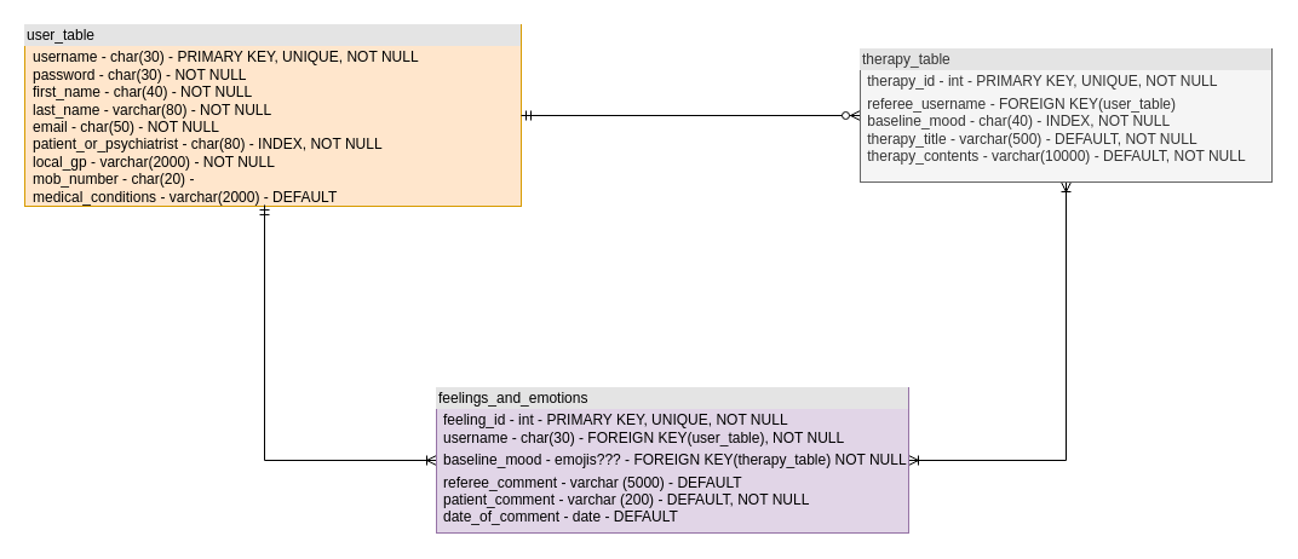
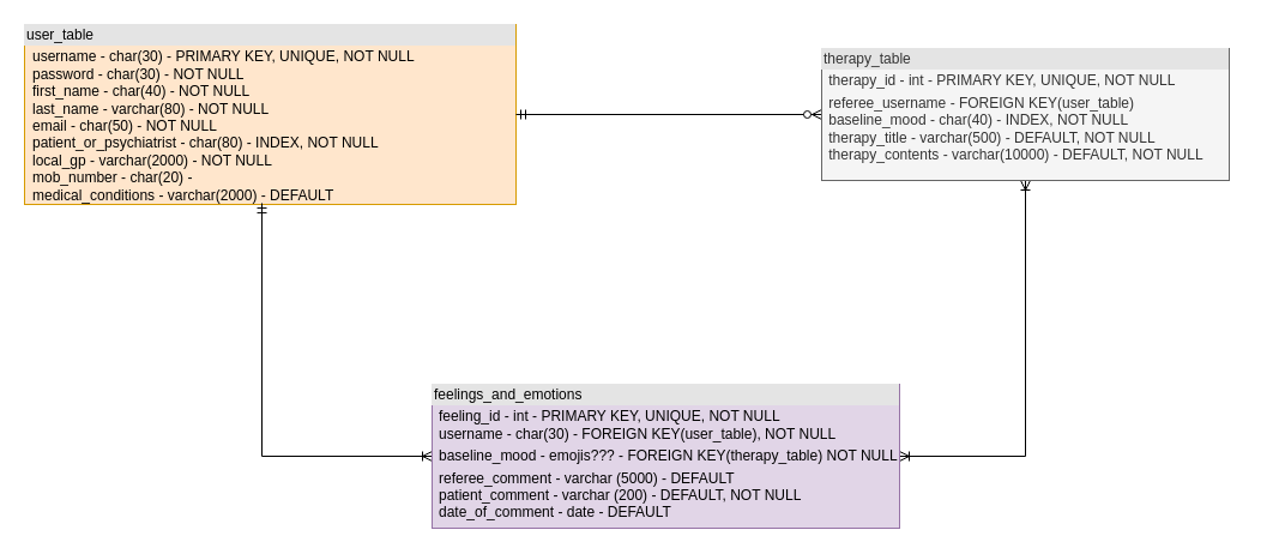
- <mxCell id="7" value="&lt;div style=&quot;box-sizing: border-box ; width: 100% ; background: #e4e4e4 ; padding: 2px&quot;&gt;therapy_table&lt;/div&gt;&lt;table style=&quot;width: 100% ; font-size: 1em&quot; cellpadding=&quot;2&quot; cellspacing=&quot;0&quot;&gt;&lt;tbody&gt;&lt;tr&gt;&lt;td&gt;&lt;br&gt;&lt;/td&gt;&lt;td&gt;therapy_id - int - PRIMARY KEY, UNIQUE, NOT NULL&lt;/td&gt;&lt;/tr&gt;&lt;tr&gt;&lt;td&gt;&lt;br&gt;&lt;/td&gt;&lt;td&gt;referee_username - FOREIGN KEY(user_table)&lt;br&gt;baseline_mood - char(40) - INDEX, NOT NULL&lt;br&gt;therapy_title - varchar(500) - DEFAULT, NOT NULL&lt;br&gt;therapy_contents - varchar(10000) - DEFAULT, NOT NULL&lt;/td&gt;&lt;/tr&gt;&lt;tr&gt;&lt;td&gt;&lt;/td&gt;&lt;td&gt;&lt;br&gt;&lt;/td&gt;&lt;/tr&gt;&lt;/tbody&gt;&lt;/table&gt;" style="verticalAlign=top;align=left;overflow=fill;html=1;fillColor=#f5f5f5;strokeColor=#666666;fontColor=#333333;" vertex="1" parent="1"><mxGeometry x="710" y="40" width="340" height="110" as="geometry" /></mxCell>
+ <mxCell id="7" value="&lt;div style=&quot;box-sizing: border-box ; width: 100% ; background: #e4e4e4 ; padding: 2px&quot;&gt;therapy_table&lt;/div&gt;&lt;table style=&quot;width: 100% ; font-size: 1em&quot; cellpadding=&quot;2&quot; cellspacing=&quot;0&quot;&gt;&lt;tbody&gt;&lt;tr&gt;&lt;td&gt;&lt;br&gt;&lt;/td&gt;&lt;td&gt;therapy_id - int - PRIMARY KEY, UNIQUE, NOT NULL&lt;/td&gt;&lt;/tr&gt;&lt;tr&gt;&lt;td&gt;&lt;br&gt;&lt;/td&gt;&lt;td&gt;referee_username - FOREIGN KEY(user_table)&lt;br&gt;baseline_mood - char(40) - INDEX, NOT NULL&lt;br&gt;therapy_title - varchar(500) - DEFAULT, NOT NULL&lt;br&gt;therapy_contents - varchar(10000) - DEFAULT, NOT NULL&lt;/td&gt;&lt;/tr&gt;&lt;tr&gt;&lt;td&gt;&lt;/td&gt;&lt;td&gt;&lt;br&gt;&lt;/td&gt;&lt;/tr&gt;&lt;/tbody&gt;&lt;/table&gt;" style="verticalAlign=top;align=left;overflow=fill;html=1;fillColor=#f5f5f5;strokeColor=#666666;fontColor=#333333;" vertex="1" parent="1"><mxGeometry x="685" y="40" width="340" height="110" as="geometry" /></mxCell>
